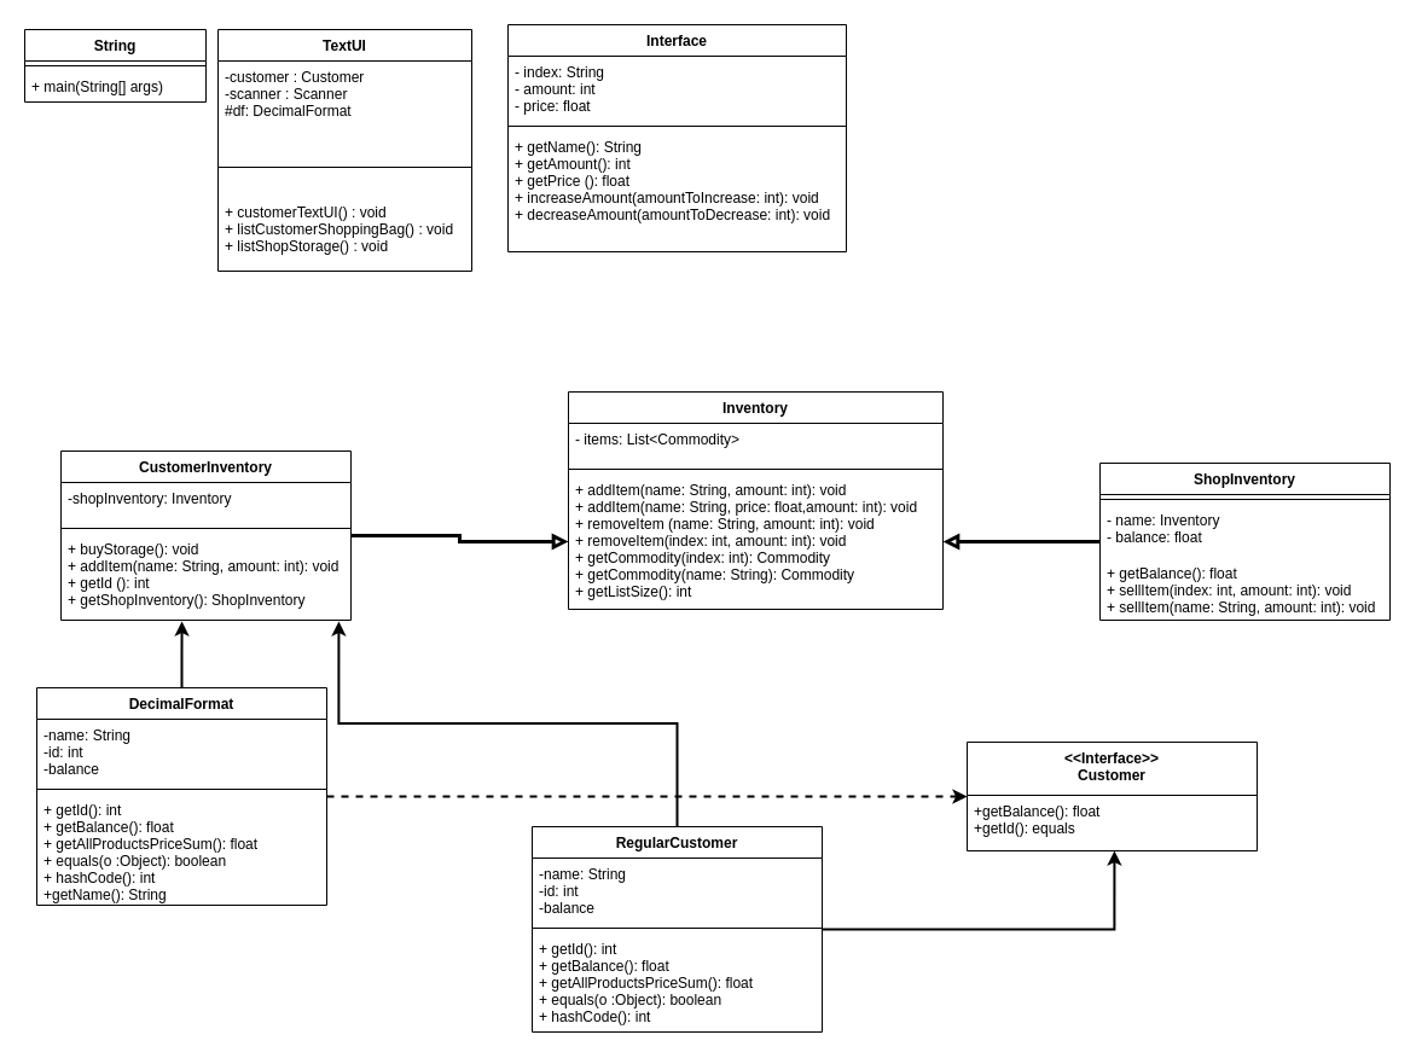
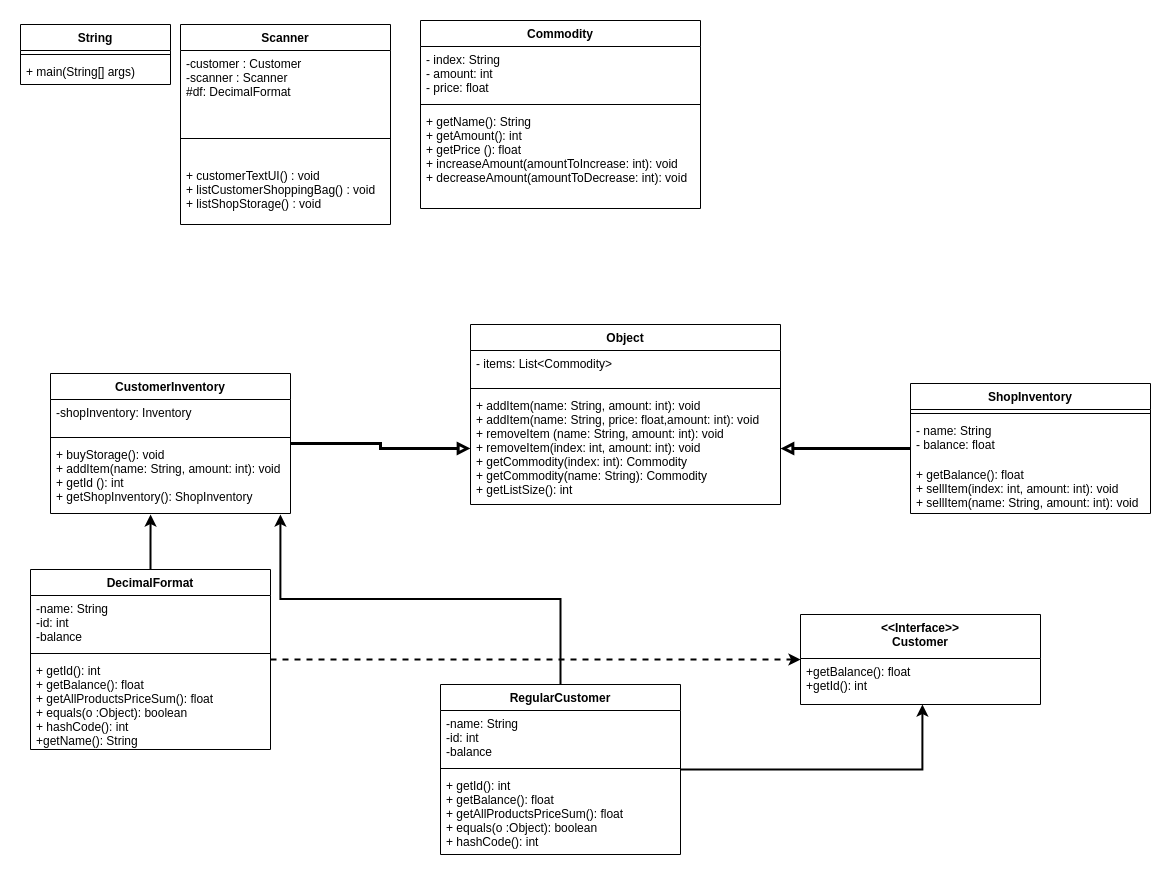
- <mxCell id="19" value="Interface" style="swimlane;fontStyle=1;align=center;verticalAlign=top;childLayout=stackLayout;horizontal=1;startSize=26;horizontalStack=0;resizeParent=1;resizeParentMax=0;resizeLast=0;collapsible=1;marginBottom=0;" parent="1" vertex="1"><mxGeometry x="420" y="20" width="280" height="188" as="geometry" /></mxCell>
+ <mxCell id="19" value="Commodity" style="swimlane;fontStyle=1;align=center;verticalAlign=top;childLayout=stackLayout;horizontal=1;startSize=26;horizontalStack=0;resizeParent=1;resizeParentMax=0;resizeLast=0;collapsible=1;marginBottom=0;" parent="1" vertex="1"><mxGeometry x="420" y="20" width="280" height="188" as="geometry" /></mxCell>
- <mxCell id="5" value="TextUI" style="swimlane;fontStyle=1;align=center;verticalAlign=top;childLayout=stackLayout;horizontal=1;startSize=26;horizontalStack=0;resizeParent=1;resizeParentMax=0;resizeLast=0;collapsible=1;marginBottom=0;" parent="1" vertex="1"><mxGeometry x="180" y="24" width="210" height="200" as="geometry" /></mxCell>
+ <mxCell id="5" value="Scanner" style="swimlane;fontStyle=1;align=center;verticalAlign=top;childLayout=stackLayout;horizontal=1;startSize=26;horizontalStack=0;resizeParent=1;resizeParentMax=0;resizeLast=0;collapsible=1;marginBottom=0;" parent="1" vertex="1"><mxGeometry x="180" y="24" width="210" height="200" as="geometry" /></mxCell>
- <mxCell id="23" value="Inventory" style="swimlane;fontStyle=1;align=center;verticalAlign=top;childLayout=stackLayout;horizontal=1;startSize=26;horizontalStack=0;resizeParent=1;resizeParentMax=0;resizeLast=0;collapsible=1;marginBottom=0;" parent="1" vertex="1"><mxGeometry x="470" y="324" width="310" height="180" as="geometry" /></mxCell>
+ <mxCell id="23" value="Object" style="swimlane;fontStyle=1;align=center;verticalAlign=top;childLayout=stackLayout;horizontal=1;startSize=26;horizontalStack=0;resizeParent=1;resizeParentMax=0;resizeLast=0;collapsible=1;marginBottom=0;" parent="1" vertex="1"><mxGeometry x="470" y="324" width="310" height="180" as="geometry" /></mxCell>
- <mxCell id="17" value="- name: Inventory&#10;- balance: float&#10;&#10;&#10;&#10;" style="text;strokeColor=none;fillColor=none;align=left;verticalAlign=top;spacingLeft=4;spacingRight=4;overflow=hidden;rotatable=0;points=[[0,0.5],[1,0.5]];portConstraint=eastwest;" parent="15" vertex="1"><mxGeometry y="34" width="240" height="44" as="geometry" /></mxCell>
+ <mxCell id="17" value="- name: String&#10;- balance: float&#10;&#10;&#10;&#10;" style="text;strokeColor=none;fillColor=none;align=left;verticalAlign=top;spacingLeft=4;spacingRight=4;overflow=hidden;rotatable=0;points=[[0,0.5],[1,0.5]];portConstraint=eastwest;" parent="15" vertex="1"><mxGeometry y="34" width="240" height="44" as="geometry" /></mxCell>
- <mxCell id="28" value="+getBalance(): float&#10;+getId(): equals&#10;&#10;" style="text;strokeColor=none;fillColor=none;align=left;verticalAlign=top;spacingLeft=4;spacingRight=4;overflow=hidden;rotatable=0;points=[[0,0.5],[1,0.5]];portConstraint=eastwest;" parent="27" vertex="1"><mxGeometry y="44" width="240" height="46" as="geometry" /></mxCell>
+ <mxCell id="28" value="+getBalance(): float&#10;+getId(): int&#10;&#10;" style="text;strokeColor=none;fillColor=none;align=left;verticalAlign=top;spacingLeft=4;spacingRight=4;overflow=hidden;rotatable=0;points=[[0,0.5],[1,0.5]];portConstraint=eastwest;" parent="27" vertex="1"><mxGeometry y="44" width="240" height="46" as="geometry" /></mxCell>
